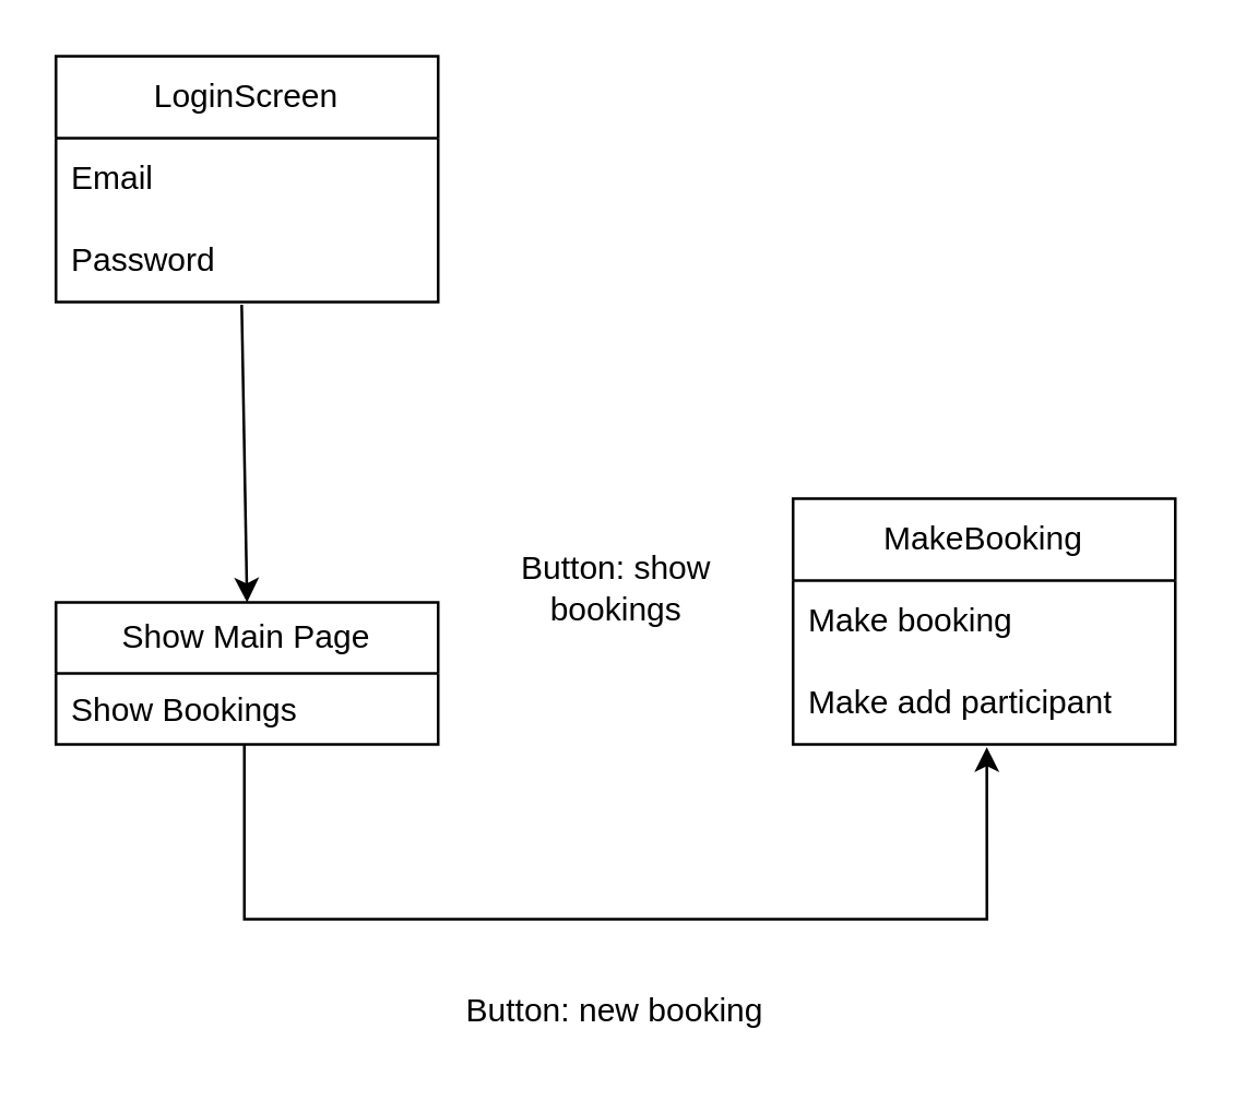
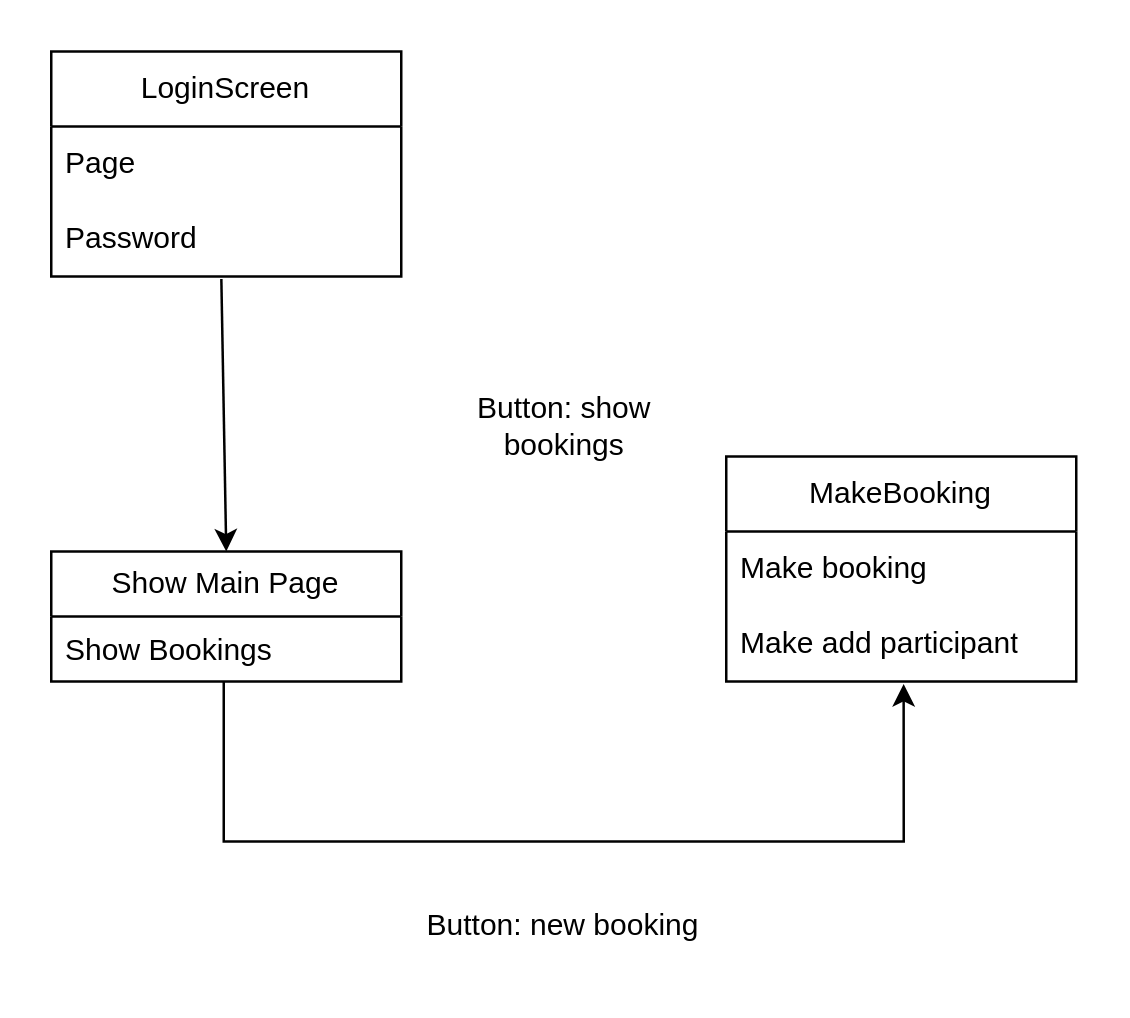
- <mxCell id="3" value="Email" style="text;strokeColor=none;fillColor=none;align=left;verticalAlign=middle;spacingLeft=4;spacingRight=4;overflow=hidden;points=[[0,0.5],[1,0.5]];portConstraint=eastwest;rotatable=0;whiteSpace=wrap;html=1;" parent="2" vertex="1"><mxGeometry y="30" width="140" height="30" as="geometry" /></mxCell>
+ <mxCell id="3" value="Page" style="text;strokeColor=none;fillColor=none;align=left;verticalAlign=middle;spacingLeft=4;spacingRight=4;overflow=hidden;points=[[0,0.5],[1,0.5]];portConstraint=eastwest;rotatable=0;whiteSpace=wrap;html=1;" parent="2" vertex="1"><mxGeometry y="30" width="140" height="30" as="geometry" /></mxCell>
- <mxCell id="13" value="Button: show bookings" style="text;html=1;strokeColor=none;fillColor=none;align=center;verticalAlign=middle;whiteSpace=wrap;rounded=0;" vertex="1" parent="1"><mxGeometry x="172.5" y="200" width="105" height="30" as="geometry" /></mxCell>
+ <mxCell id="13" value="Button: show bookings" style="text;html=1;strokeColor=none;fillColor=none;align=center;verticalAlign=middle;whiteSpace=wrap;rounded=0;" vertex="1" parent="1"><mxGeometry x="172.5" y="155" width="105" height="30" as="geometry" /></mxCell>
